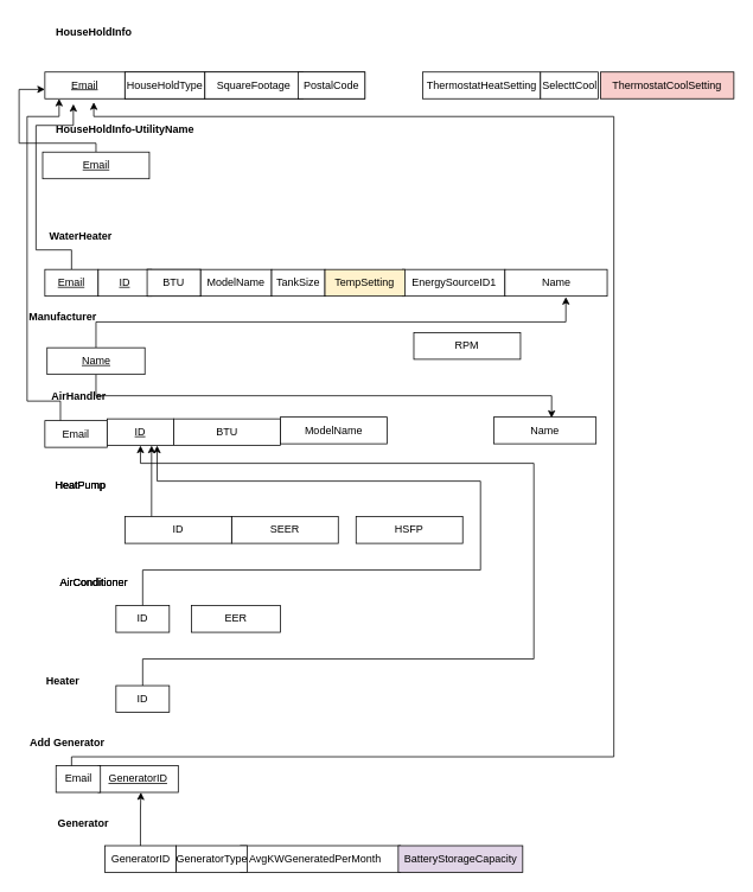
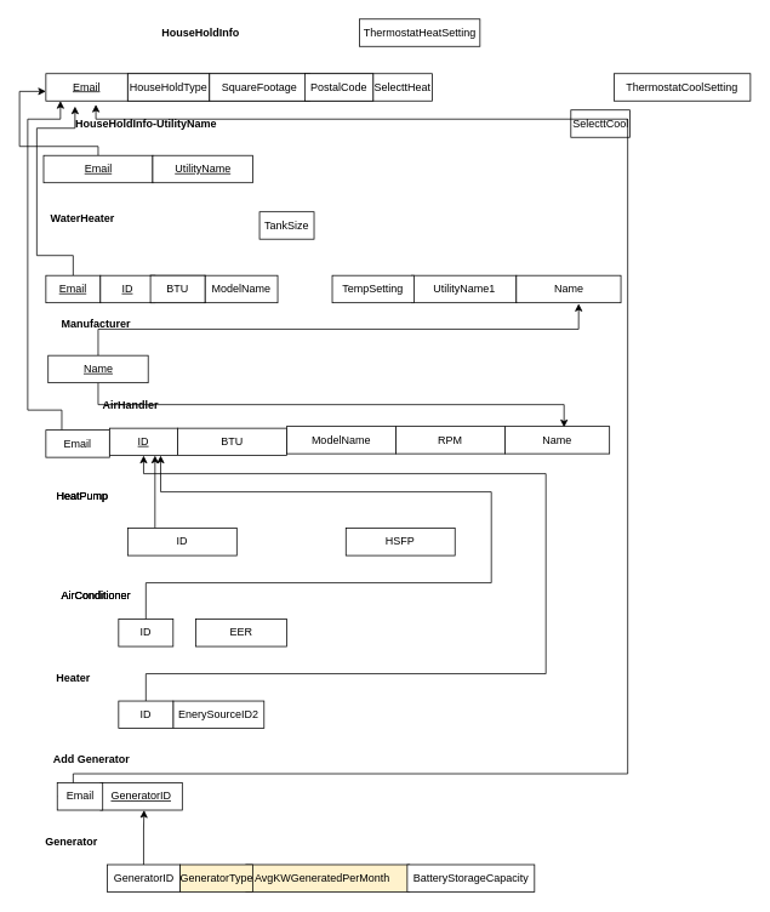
- <mxCell id="6" value="&lt;b&gt;HouseHoldInfo&lt;/b&gt;" style="text;html=1;align=center;verticalAlign=middle;resizable=0;points=[];autosize=1;strokeColor=none;fillColor=none;" parent="1" vertex="1"><mxGeometry x="50" y="20" width="110" height="30" as="geometry" /></mxCell>
+ <mxCell id="6" value="&lt;b&gt;HouseHoldInfo&lt;/b&gt;" style="text;html=1;align=center;verticalAlign=middle;resizable=0;points=[];autosize=1;strokeColor=none;fillColor=none;" parent="1" vertex="1"><mxGeometry x="165" y="20" width="110" height="30" as="geometry" /></mxCell>
+ <mxCell id="7" value="SelecttHeat" style="rounded=0;whiteSpace=wrap;html=1;" parent="1" vertex="1"><mxGeometry x="410" y="80" width="65" height="30" as="geometry" /></mxCell>
- <mxCell id="8" value="ThermostatHeatSetting" style="rounded=0;whiteSpace=wrap;html=1;" parent="1" vertex="1"><mxGeometry x="475" y="80" width="132.5" height="30" as="geometry" /></mxCell>
+ <mxCell id="8" value="ThermostatHeatSetting" style="rounded=0;whiteSpace=wrap;html=1;" parent="1" vertex="1"><mxGeometry x="395" y="20" width="132.5" height="30" as="geometry" /></mxCell>
- <mxCell id="29" value="SelecttCool" style="rounded=0;whiteSpace=wrap;html=1;" vertex="1" parent="1"><mxGeometry x="607.5" y="80" width="65" height="30" as="geometry" /></mxCell>
+ <mxCell id="29" value="SelecttCool" style="rounded=0;whiteSpace=wrap;html=1;" vertex="1" parent="1"><mxGeometry x="627.5" y="120" width="65" height="30" as="geometry" /></mxCell>
- <mxCell id="28" value="ThermostatCoolSetting" style="rounded=0;whiteSpace=wrap;html=1;fillColor=#f8cecc;" vertex="1" parent="1"><mxGeometry x="675" y="80" width="150" height="30" as="geometry" /></mxCell>
+ <mxCell id="28" value="ThermostatCoolSetting" style="rounded=0;whiteSpace=wrap;html=1;" vertex="1" parent="1"><mxGeometry x="675" y="80" width="150" height="30" as="geometry" /></mxCell>
- <mxCell id="12" value="&lt;b&gt;HouseHoldInfo-UtilityName&lt;/b&gt;" style="text;html=1;align=center;verticalAlign=middle;resizable=0;points=[];autosize=1;strokeColor=none;fillColor=none;" parent="1" vertex="1"><mxGeometry x="50" y="130" width="180" height="30" as="geometry" /></mxCell>
+ <mxCell id="12" value="&lt;b&gt;HouseHoldInfo-UtilityName&lt;/b&gt;" style="text;html=1;align=center;verticalAlign=middle;resizable=0;points=[];autosize=1;strokeColor=none;fillColor=none;" parent="1" vertex="1"><mxGeometry x="70" y="120" width="180" height="30" as="geometry" /></mxCell>
+ <mxCell id="11" value="&lt;u&gt;UtilityName&lt;/u&gt;" style="rounded=0;whiteSpace=wrap;html=1;" parent="1" vertex="1"><mxGeometry x="167.5" y="170" width="110" height="30" as="geometry" /></mxCell>
- <mxCell id="13" value="WaterHeater" style="text;html=1;align=center;verticalAlign=middle;resizable=0;points=[];autosize=1;strokeColor=none;fillColor=none;fontStyle=1" parent="1" vertex="1"><mxGeometry x="45" y="250" width="90" height="30" as="geometry" /></mxCell>
+ <mxCell id="13" value="WaterHeater" style="text;html=1;align=center;verticalAlign=middle;resizable=0;points=[];autosize=1;strokeColor=none;fillColor=none;fontStyle=1" parent="1" vertex="1"><mxGeometry x="45" y="225" width="90" height="30" as="geometry" /></mxCell>
- <mxCell id="46" value="TankSize" style="rounded=0;whiteSpace=wrap;html=1;" vertex="1" parent="1"><mxGeometry x="305" y="302" width="60" height="30" as="geometry" /></mxCell>
+ <mxCell id="46" value="TankSize" style="rounded=0;whiteSpace=wrap;html=1;" vertex="1" parent="1"><mxGeometry x="285" y="232" width="60" height="30" as="geometry" /></mxCell>
- <mxCell id="47" value="TempSetting" style="rounded=0;whiteSpace=wrap;html=1;fillColor=#fff2cc;" vertex="1" parent="1"><mxGeometry x="365" y="302" width="90" height="30" as="geometry" /></mxCell>
+ <mxCell id="47" value="TempSetting" style="rounded=0;whiteSpace=wrap;html=1;" vertex="1" parent="1"><mxGeometry x="365" y="302" width="90" height="30" as="geometry" /></mxCell>
- <mxCell id="32" value="EnergySourceID1" style="rounded=0;whiteSpace=wrap;html=1;" vertex="1" parent="1"><mxGeometry x="452.5" y="302" width="115" height="30" as="geometry" /></mxCell>
+ <mxCell id="32" value="UtilityName1" style="rounded=0;whiteSpace=wrap;html=1;" vertex="1" parent="1"><mxGeometry x="452.5" y="302" width="115" height="30" as="geometry" /></mxCell>
- <mxCell id="37" value="&lt;b&gt;Manufacturer&lt;/b&gt;" style="text;html=1;align=center;verticalAlign=middle;resizable=0;points=[];autosize=1;strokeColor=none;fillColor=none;" vertex="1" parent="1"><mxGeometry x="20" y="340" width="100" height="30" as="geometry" /></mxCell>
+ <mxCell id="37" value="&lt;b&gt;Manufacturer&lt;/b&gt;" style="text;html=1;align=center;verticalAlign=middle;resizable=0;points=[];autosize=1;strokeColor=none;fillColor=none;" vertex="1" parent="1"><mxGeometry x="55" y="340" width="100" height="30" as="geometry" /></mxCell>
- <mxCell id="38" value="RPM" style="rounded=0;whiteSpace=wrap;html=1;" vertex="1" parent="1"><mxGeometry x="465" y="373" width="120" height="30" as="geometry" /></mxCell>
+ <mxCell id="38" value="RPM" style="rounded=0;whiteSpace=wrap;html=1;" vertex="1" parent="1"><mxGeometry x="435" y="468" width="120" height="30" as="geometry" /></mxCell>
- <mxCell id="14" value="AirHandler" style="text;html=1;align=center;verticalAlign=middle;resizable=0;points=[];autosize=1;strokeColor=none;fillColor=none;fontStyle=1" parent="1" vertex="1"><mxGeometry x="47.5" y="430" width="80" height="30" as="geometry" /></mxCell>
+ <mxCell id="14" value="AirHandler" style="text;html=1;align=center;verticalAlign=middle;resizable=0;points=[];autosize=1;strokeColor=none;fillColor=none;fontStyle=1" parent="1" vertex="1"><mxGeometry x="102.5" y="430" width="80" height="30" as="geometry" /></mxCell>
- <mxCell id="15" value="SEER" style="rounded=0;whiteSpace=wrap;html=1;" parent="1" vertex="1"><mxGeometry x="260" y="580" width="120" height="30" as="geometry" /></mxCell>
- <mxCell id="16" value="HSFP" style="rounded=0;whiteSpace=wrap;html=1;" parent="1" vertex="1"><mxGeometry x="400" y="580" width="120" height="30" as="geometry" /></mxCell>
+ <mxCell id="16" value="HSFP" style="rounded=0;whiteSpace=wrap;html=1;" parent="1" vertex="1"><mxGeometry x="380" y="580" width="120" height="30" as="geometry" /></mxCell>
- <mxCell id="52" value="&lt;b&gt;Heater&lt;/b&gt;" style="text;html=1;align=center;verticalAlign=middle;resizable=0;points=[];autosize=1;strokeColor=none;fillColor=none;" vertex="1" parent="1"><mxGeometry x="40" y="750" width="60" height="30" as="geometry" /></mxCell>
+ <mxCell id="52" value="&lt;b&gt;Heater&lt;/b&gt;" style="text;html=1;align=center;verticalAlign=middle;resizable=0;points=[];autosize=1;strokeColor=none;fillColor=none;" vertex="1" parent="1"><mxGeometry x="50" y="730" width="60" height="30" as="geometry" /></mxCell>
+ <mxCell id="17" value="EnerySourceID2" style="rounded=0;whiteSpace=wrap;html=1;" parent="1" vertex="1"><mxGeometry x="190" y="770" width="100" height="30" as="geometry" /></mxCell>
- <mxCell id="23" value="&lt;b&gt;Add Generator&lt;/b&gt;" style="text;html=1;align=center;verticalAlign=middle;resizable=0;points=[];autosize=1;strokeColor=none;fillColor=none;" parent="1" vertex="1"><mxGeometry x="20" y="820" width="110" height="30" as="geometry" /></mxCell>
+ <mxCell id="23" value="&lt;b&gt;Add Generator&lt;/b&gt;" style="text;html=1;align=center;verticalAlign=middle;resizable=0;points=[];autosize=1;strokeColor=none;fillColor=none;" parent="1" vertex="1"><mxGeometry x="45" y="820" width="110" height="30" as="geometry" /></mxCell>
- <mxCell id="55" value="&lt;b&gt;Generator&lt;/b&gt;" style="text;html=1;align=center;verticalAlign=middle;resizable=0;points=[];autosize=1;strokeColor=none;fillColor=none;" vertex="1" parent="1"><mxGeometry x="52.5" y="910" width="80" height="30" as="geometry" /></mxCell>
+ <mxCell id="55" value="&lt;b&gt;Generator&lt;/b&gt;" style="text;html=1;align=center;verticalAlign=middle;resizable=0;points=[];autosize=1;strokeColor=none;fillColor=none;" vertex="1" parent="1"><mxGeometry x="37.5" y="910" width="80" height="30" as="geometry" /></mxCell>
- <mxCell id="58" value="GeneratorType" style="rounded=0;whiteSpace=wrap;html=1;" vertex="1" parent="1"><mxGeometry x="197.5" y="950" width="80" height="30" as="geometry" /></mxCell>
+ <mxCell id="58" value="GeneratorType" style="rounded=0;whiteSpace=wrap;html=1;fillColor=#fff2cc;" vertex="1" parent="1"><mxGeometry x="197.5" y="950" width="80" height="30" as="geometry" /></mxCell>
- <mxCell id="21" value="AvgKWGeneratedPerMonth&lt;span style=&quot;white-space: pre;&quot;&gt;&#09;&lt;/span&gt;" style="rounded=0;whiteSpace=wrap;html=1;" parent="1" vertex="1"><mxGeometry x="270" y="950" width="180" height="30" as="geometry" /></mxCell>
+ <mxCell id="21" value="AvgKWGeneratedPerMonth&lt;span style=&quot;white-space: pre;&quot;&gt;&#09;&lt;/span&gt;" style="rounded=0;whiteSpace=wrap;html=1;fillColor=#fff2cc;" parent="1" vertex="1"><mxGeometry x="270" y="950" width="180" height="30" as="geometry" /></mxCell>
- <mxCell id="22" value="BatteryStorageCapacity" style="rounded=0;whiteSpace=wrap;html=1;fillColor=#e1d5e7;" parent="1" vertex="1"><mxGeometry x="447.5" y="950" width="140" height="30" as="geometry" /></mxCell>
+ <mxCell id="22" value="BatteryStorageCapacity" style="rounded=0;whiteSpace=wrap;html=1;" parent="1" vertex="1"><mxGeometry x="447.5" y="950" width="140" height="30" as="geometry" /></mxCell>
